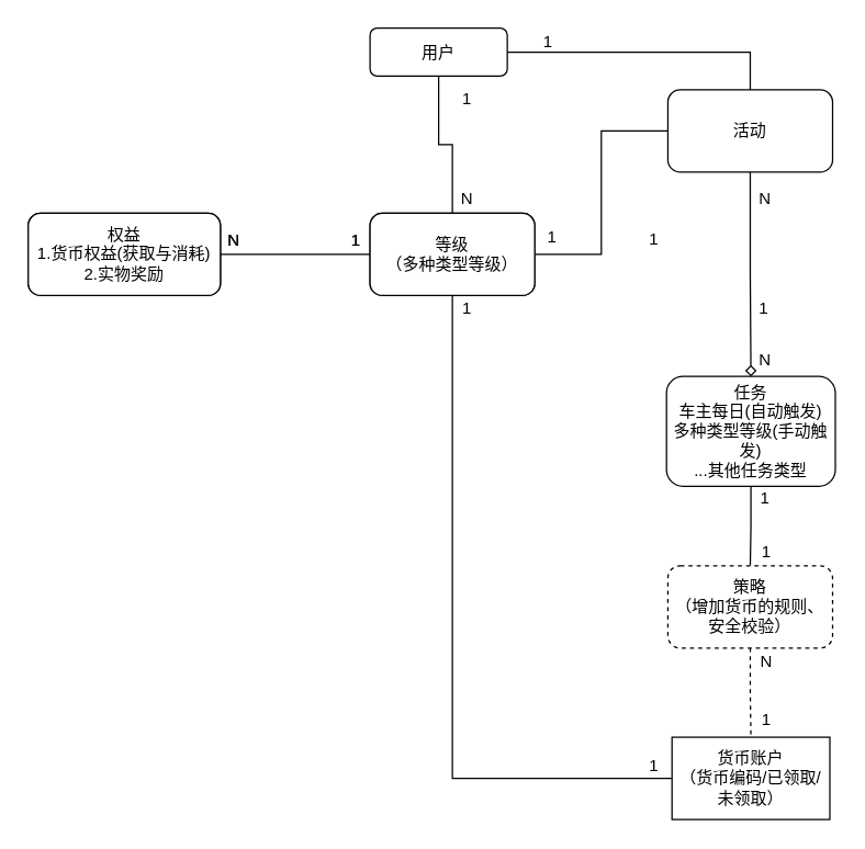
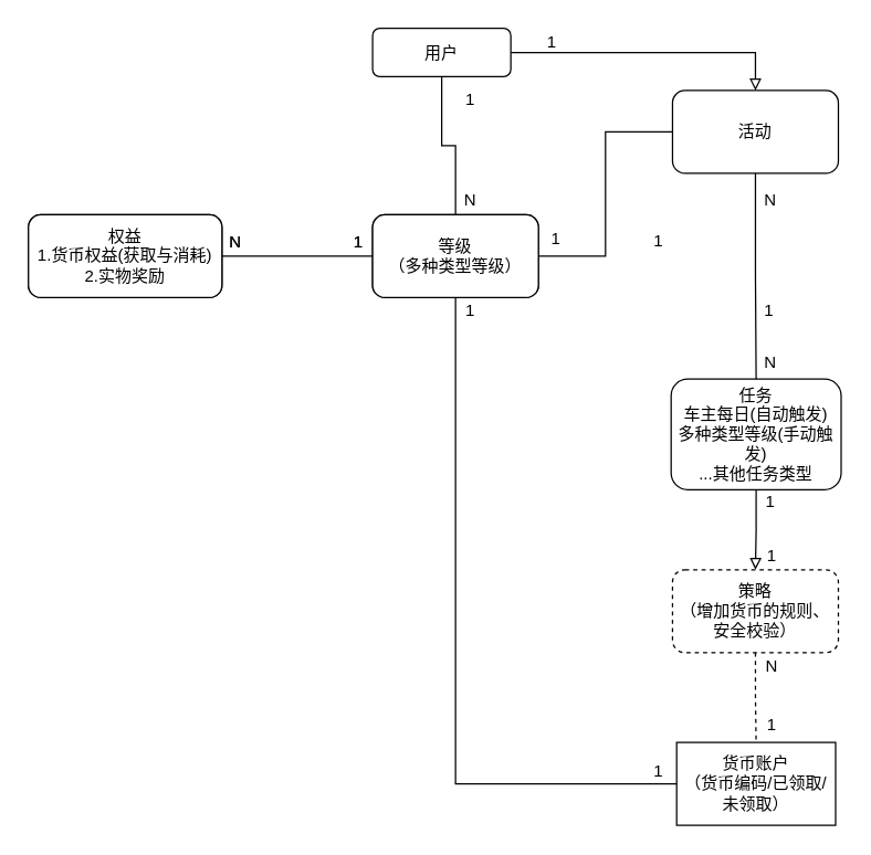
- <mxCell id="29" style="edgeStyle=orthogonalEdgeStyle;rounded=0;orthogonalLoop=1;jettySize=auto;html=1;exitX=1;exitY=0.5;exitDx=0;exitDy=0;entryX=0.5;entryY=0;entryDx=0;entryDy=0;endArrow=none;endFill=0;" parent="1" source="30" target="9" edge="1"><mxGeometry relative="1" as="geometry" /></mxCell>
+ <mxCell id="29" style="edgeStyle=orthogonalEdgeStyle;rounded=0;orthogonalLoop=1;jettySize=auto;html=1;exitX=1;exitY=0.5;exitDx=0;exitDy=0;entryX=0.5;entryY=0;entryDx=0;entryDy=0;endArrow=block;endFill=0;" parent="1" source="30" target="9" edge="1"><mxGeometry relative="1" as="geometry" /></mxCell>
- <mxCell id="8" style="rounded=0;orthogonalLoop=1;jettySize=auto;html=1;exitX=0.5;exitY=1;exitDx=0;exitDy=0;entryX=0.5;entryY=0;entryDx=0;entryDy=0;edgeStyle=orthogonalEdgeStyle;endArrow=diamond;endFill=0;" parent="1" source="9" target="5" edge="1"><mxGeometry relative="1" as="geometry" /></mxCell>
+ <mxCell id="8" style="rounded=0;orthogonalLoop=1;jettySize=auto;html=1;exitX=0.5;exitY=1;exitDx=0;exitDy=0;entryX=0.5;entryY=0;entryDx=0;entryDy=0;edgeStyle=orthogonalEdgeStyle;endArrow=none;endFill=0;" parent="1" source="9" target="5" edge="1"><mxGeometry relative="1" as="geometry" /></mxCell>
- <mxCell id="4" style="rounded=0;orthogonalLoop=1;jettySize=auto;html=1;exitX=0.5;exitY=1;exitDx=0;exitDy=0;entryX=0.5;entryY=0;entryDx=0;entryDy=0;edgeStyle=orthogonalEdgeStyle;endArrow=none;endFill=0;" parent="1" source="5" target="7" edge="1"><mxGeometry relative="1" as="geometry"><mxPoint x="544" y="414" as="targetPoint" /></mxGeometry></mxCell>
+ <mxCell id="4" style="rounded=0;orthogonalLoop=1;jettySize=auto;html=1;exitX=0.5;exitY=1;exitDx=0;exitDy=0;entryX=0.5;entryY=0;entryDx=0;entryDy=0;edgeStyle=orthogonalEdgeStyle;endArrow=block;endFill=0;" parent="1" source="5" target="7" edge="1"><mxGeometry relative="1" as="geometry"><mxPoint x="544" y="414" as="targetPoint" /></mxGeometry></mxCell>
